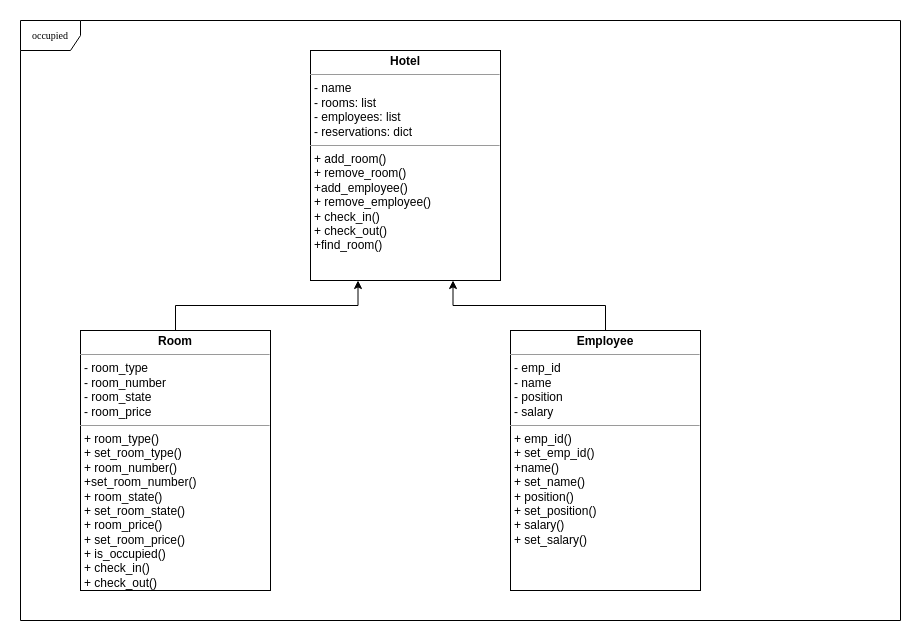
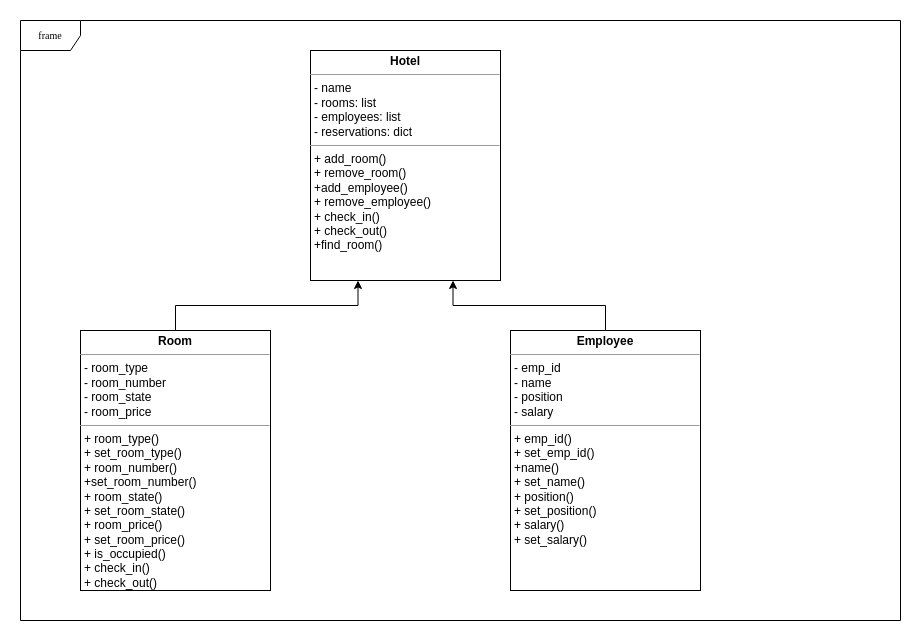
- <mxCell id="2" value="occupied" style="shape=umlFrame;whiteSpace=wrap;html=1;rounded=0;shadow=0;comic=0;labelBackgroundColor=none;strokeWidth=1;fontFamily=Verdana;fontSize=10;align=center;" parent="1" vertex="1"><mxGeometry x="20" y="20" width="880" height="600" as="geometry" /></mxCell>
+ <mxCell id="2" value="frame" style="shape=umlFrame;whiteSpace=wrap;html=1;rounded=0;shadow=0;comic=0;labelBackgroundColor=none;strokeWidth=1;fontFamily=Verdana;fontSize=10;align=center;" parent="1" vertex="1"><mxGeometry x="20" y="20" width="880" height="600" as="geometry" /></mxCell>
